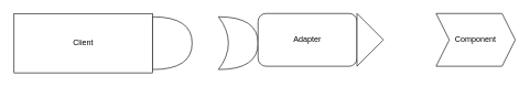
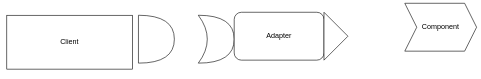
- <mxCell id="6" value="Component" style="shape=step;perimeter=stepPerimeter;whiteSpace=wrap;html=1;fixedSize=1;" vertex="1" parent="1"><mxGeometry x="660" y="20" width="120" height="80" as="geometry" /></mxCell>
+ <mxCell id="6" value="Component" style="shape=step;perimeter=stepPerimeter;whiteSpace=wrap;html=1;fixedSize=1;" vertex="1" parent="1"><mxGeometry x="675" y="5" width="120" height="80" as="geometry" /></mxCell>
- <mxCell id="2" value="Client" style="rounded=0;whiteSpace=wrap;html=1;" vertex="1" parent="1"><mxGeometry x="20" y="20" width="210" height="90" as="geometry" /></mxCell>
+ <mxCell id="2" value="Client" style="rounded=0;whiteSpace=wrap;html=1;" vertex="1" parent="1"><mxGeometry x="10" y="25" width="210" height="90" as="geometry" /></mxCell>
